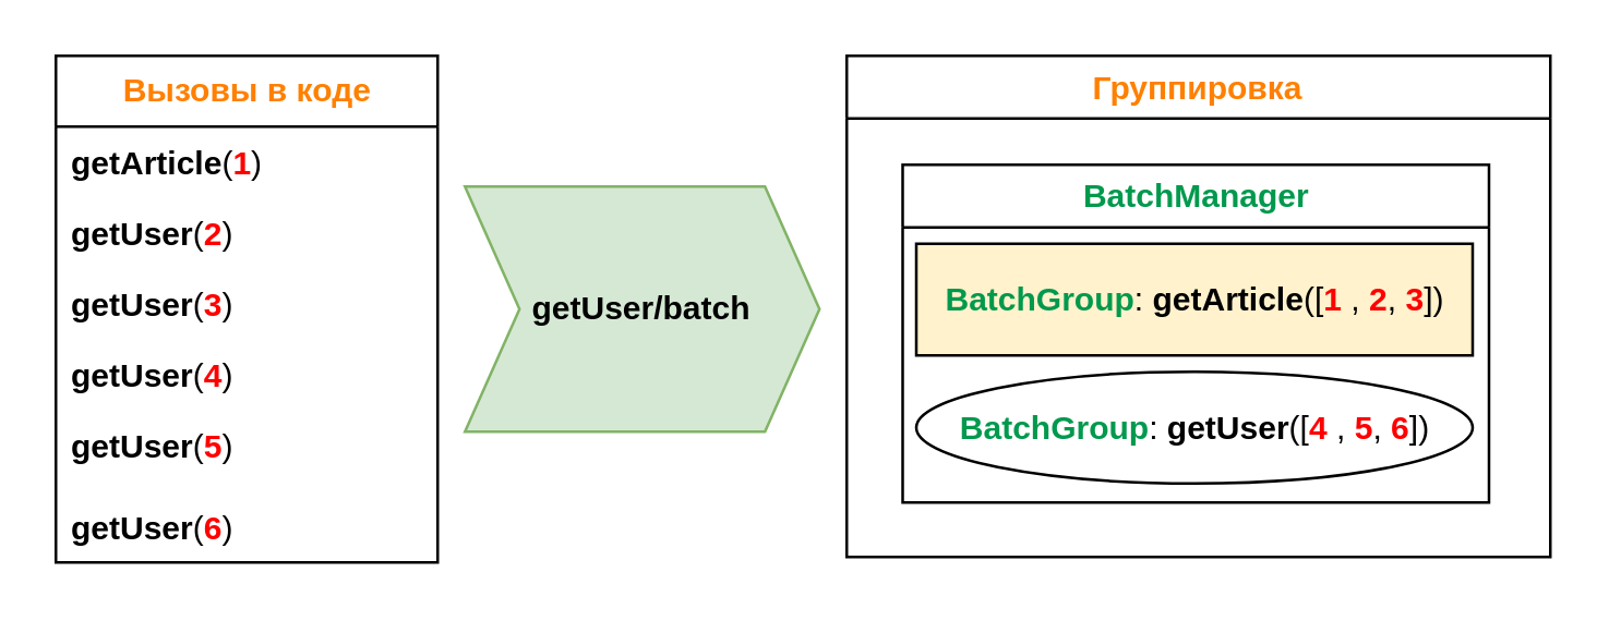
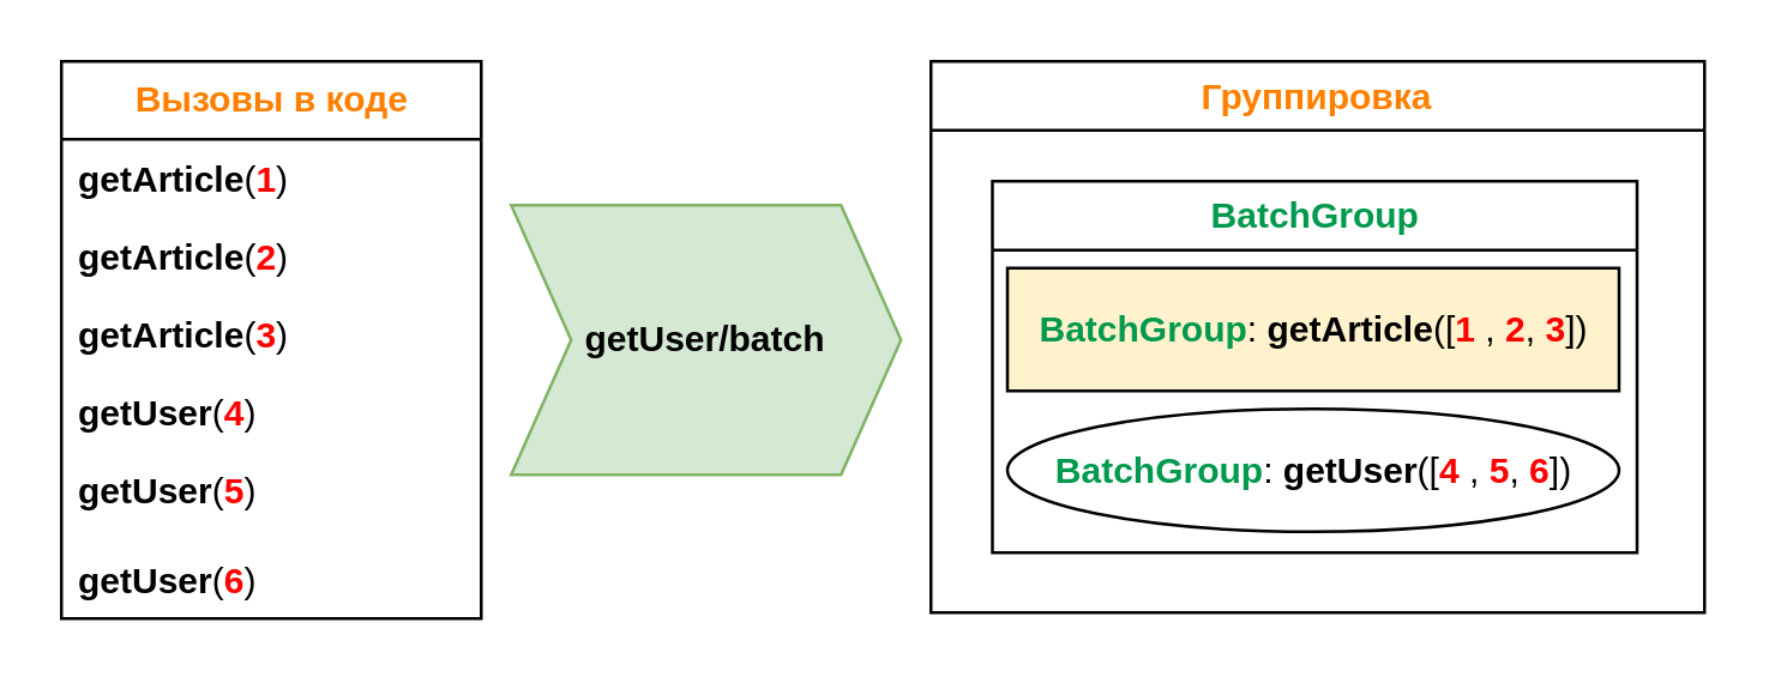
- <mxCell id="11" value="&lt;font color=&quot;#00994d&quot;&gt;BatchManager&lt;/font&gt;" style="swimlane;whiteSpace=wrap;html=1;strokeWidth=1;rounded=0;shadow=0;" vertex="1" parent="10"><mxGeometry x="20.5" y="40" width="215" height="124" as="geometry"><mxRectangle x="310" y="330" width="140" height="30" as="alternateBounds" /></mxGeometry></mxCell>
+ <mxCell id="11" value="&lt;font color=&quot;#00994d&quot;&gt;BatchGroup&lt;/font&gt;" style="swimlane;whiteSpace=wrap;html=1;strokeWidth=1;rounded=0;shadow=0;" vertex="1" parent="10"><mxGeometry x="20.5" y="40" width="215" height="124" as="geometry"><mxRectangle x="310" y="330" width="140" height="30" as="alternateBounds" /></mxGeometry></mxCell>
- <mxCell id="4" value="&lt;b&gt;getUser&lt;/b&gt;(&lt;b&gt;&lt;font color=&quot;#ff0000&quot;&gt;2&lt;/font&gt;&lt;/b&gt;)" style="text;strokeColor=none;fillColor=none;align=left;verticalAlign=top;spacingLeft=4;spacingRight=4;overflow=hidden;rotatable=0;points=[[0,0.5],[1,0.5]];portConstraint=eastwest;whiteSpace=wrap;html=1;" vertex="1" parent="2"><mxGeometry y="52" width="140" height="26" as="geometry" /></mxCell>
+ <mxCell id="4" value="&lt;b&gt;getArticle&lt;/b&gt;(&lt;b&gt;&lt;font color=&quot;#ff0000&quot;&gt;2&lt;/font&gt;&lt;/b&gt;)" style="text;strokeColor=none;fillColor=none;align=left;verticalAlign=top;spacingLeft=4;spacingRight=4;overflow=hidden;rotatable=0;points=[[0,0.5],[1,0.5]];portConstraint=eastwest;whiteSpace=wrap;html=1;" vertex="1" parent="2"><mxGeometry y="52" width="140" height="26" as="geometry" /></mxCell>
- <mxCell id="5" value="&lt;b&gt;getUser&lt;/b&gt;(&lt;b&gt;&lt;font color=&quot;#ff0000&quot;&gt;3&lt;/font&gt;&lt;/b&gt;)" style="text;strokeColor=none;fillColor=none;align=left;verticalAlign=top;spacingLeft=4;spacingRight=4;overflow=hidden;rotatable=0;points=[[0,0.5],[1,0.5]];portConstraint=eastwest;whiteSpace=wrap;html=1;" vertex="1" parent="2"><mxGeometry y="78" width="140" height="26" as="geometry" /></mxCell>
+ <mxCell id="5" value="&lt;b&gt;getArticle&lt;/b&gt;(&lt;b&gt;&lt;font color=&quot;#ff0000&quot;&gt;3&lt;/font&gt;&lt;/b&gt;)" style="text;strokeColor=none;fillColor=none;align=left;verticalAlign=top;spacingLeft=4;spacingRight=4;overflow=hidden;rotatable=0;points=[[0,0.5],[1,0.5]];portConstraint=eastwest;whiteSpace=wrap;html=1;" vertex="1" parent="2"><mxGeometry y="78" width="140" height="26" as="geometry" /></mxCell>
